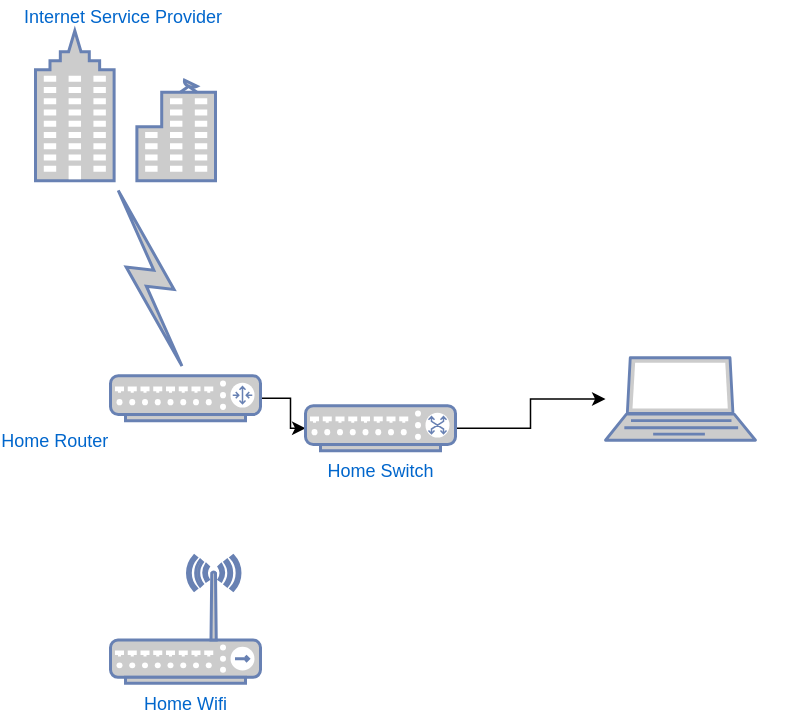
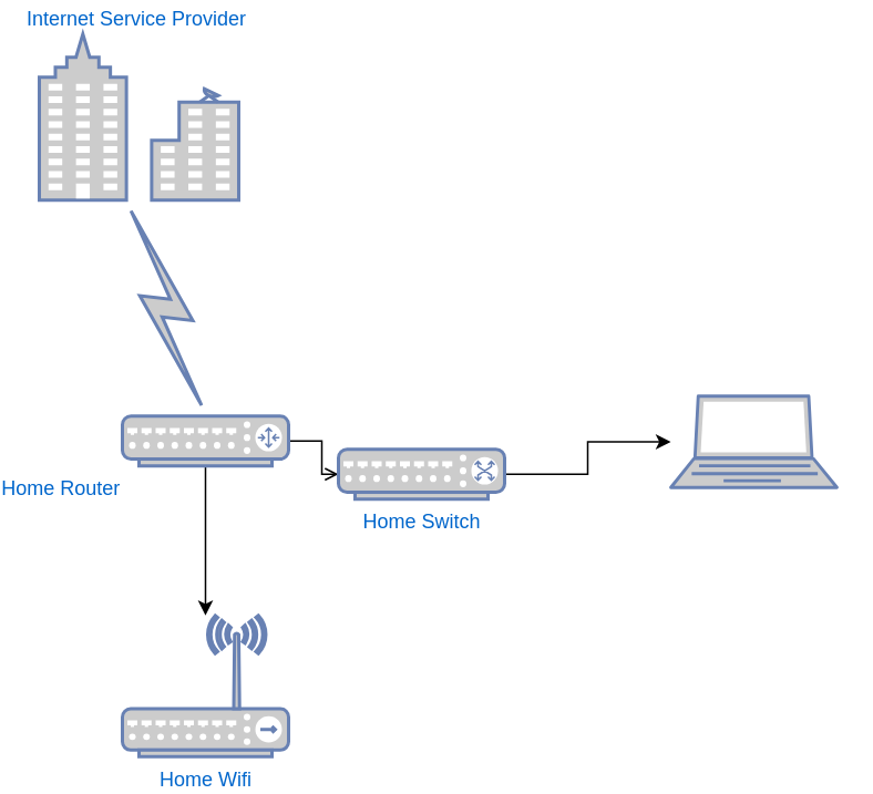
- <mxCell id="3" value="" style="edgeStyle=orthogonalEdgeStyle;rounded=0;orthogonalLoop=1;jettySize=auto;html=1;" edge="1" parent="1" source="4" target="6"><mxGeometry relative="1" as="geometry" /></mxCell>
+ <mxCell id="3" value="" style="edgeStyle=orthogonalEdgeStyle;rounded=0;orthogonalLoop=1;jettySize=auto;html=1;endArrow=open;" edge="1" parent="1" source="4" target="6"><mxGeometry relative="1" as="geometry" /></mxCell>
+ <mxCell id="2" value="" style="edgeStyle=orthogonalEdgeStyle;rounded=0;orthogonalLoop=1;jettySize=auto;html=1;" edge="1" parent="1" source="4" target="7"><mxGeometry relative="1" as="geometry" /></mxCell>
